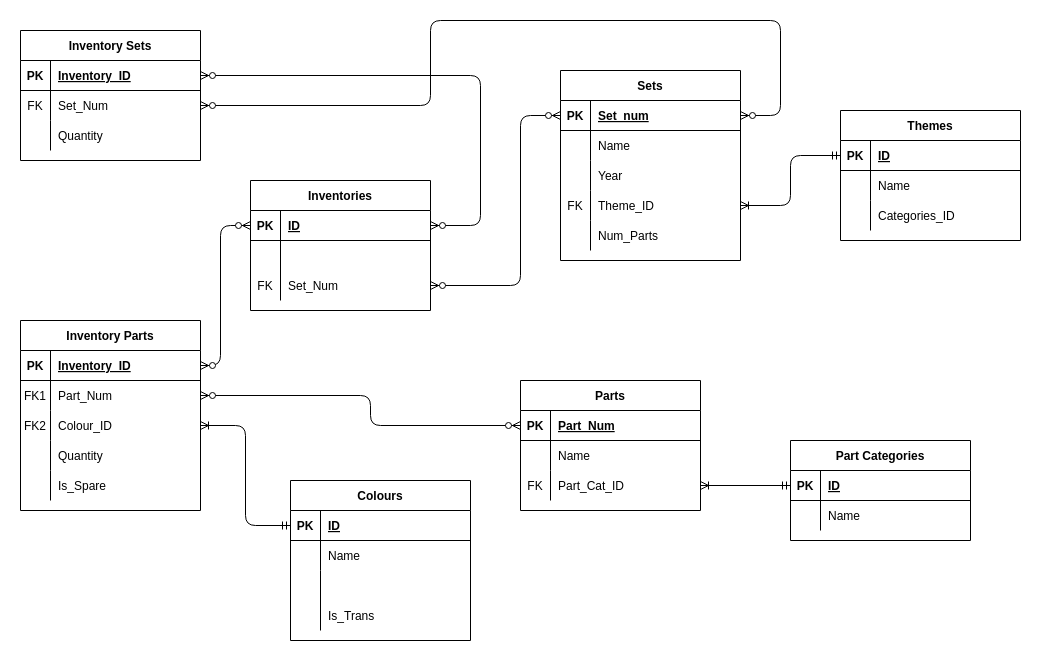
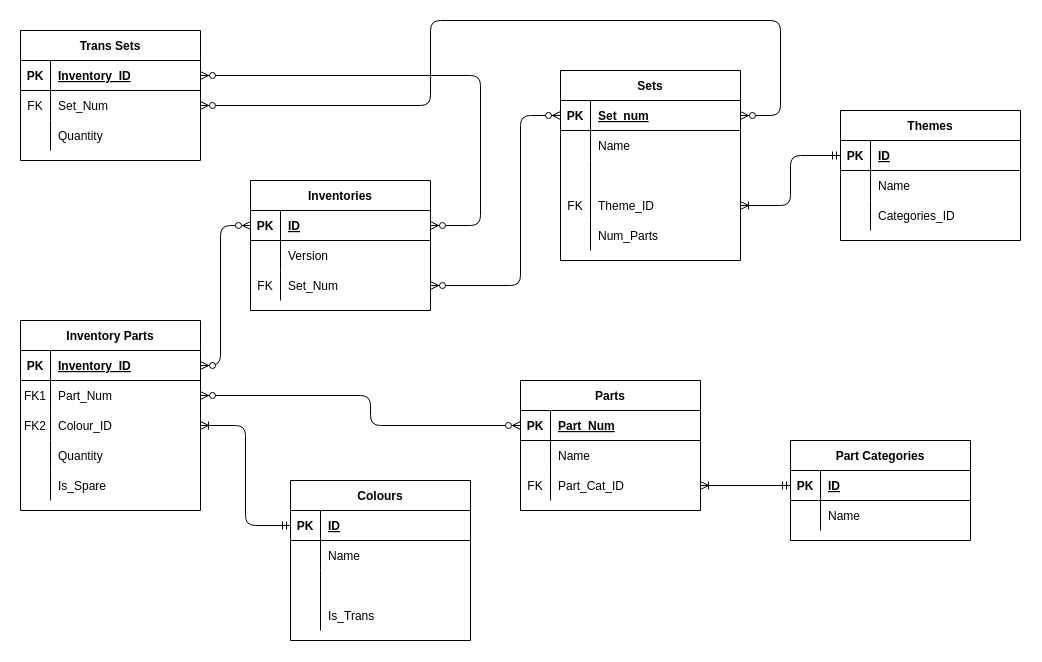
- <mxCell id="2" value="Inventory Sets" style="shape=table;startSize=30;container=1;collapsible=1;childLayout=tableLayout;fixedRows=1;rowLines=0;fontStyle=1;align=center;resizeLast=1;" vertex="1" parent="1"><mxGeometry x="20" y="30" width="180" height="130" as="geometry" /></mxCell>
+ <mxCell id="2" value="Trans Sets" style="shape=table;startSize=30;container=1;collapsible=1;childLayout=tableLayout;fixedRows=1;rowLines=0;fontStyle=1;align=center;resizeLast=1;" vertex="1" parent="1"><mxGeometry x="20" y="30" width="180" height="130" as="geometry" /></mxCell>
- <mxCell id="31" value="Year" style="shape=partialRectangle;connectable=0;fillColor=none;top=0;left=0;bottom=0;right=0;align=left;spacingLeft=6;overflow=hidden;" vertex="1" parent="29"><mxGeometry x="30" width="150" height="30" as="geometry" /></mxCell>
+ <mxCell id="18" value="Version" style="shape=partialRectangle;connectable=0;fillColor=none;top=0;left=0;bottom=0;right=0;align=left;spacingLeft=6;overflow=hidden;" vertex="1" parent="16"><mxGeometry x="30" width="150" height="30" as="geometry" /></mxCell>
